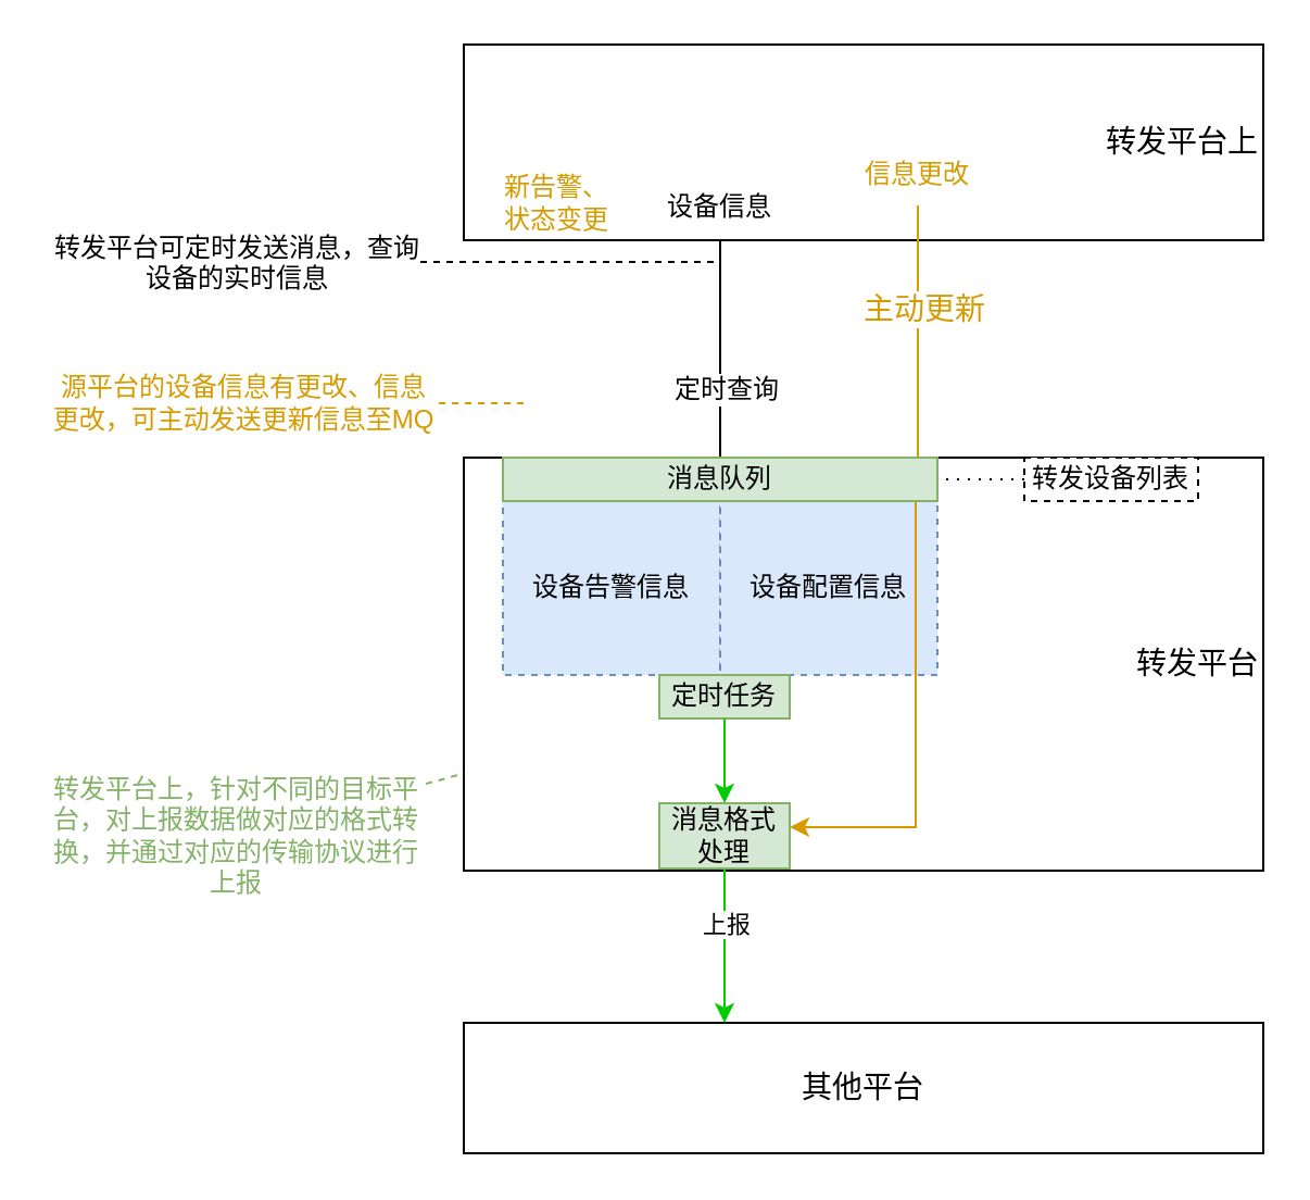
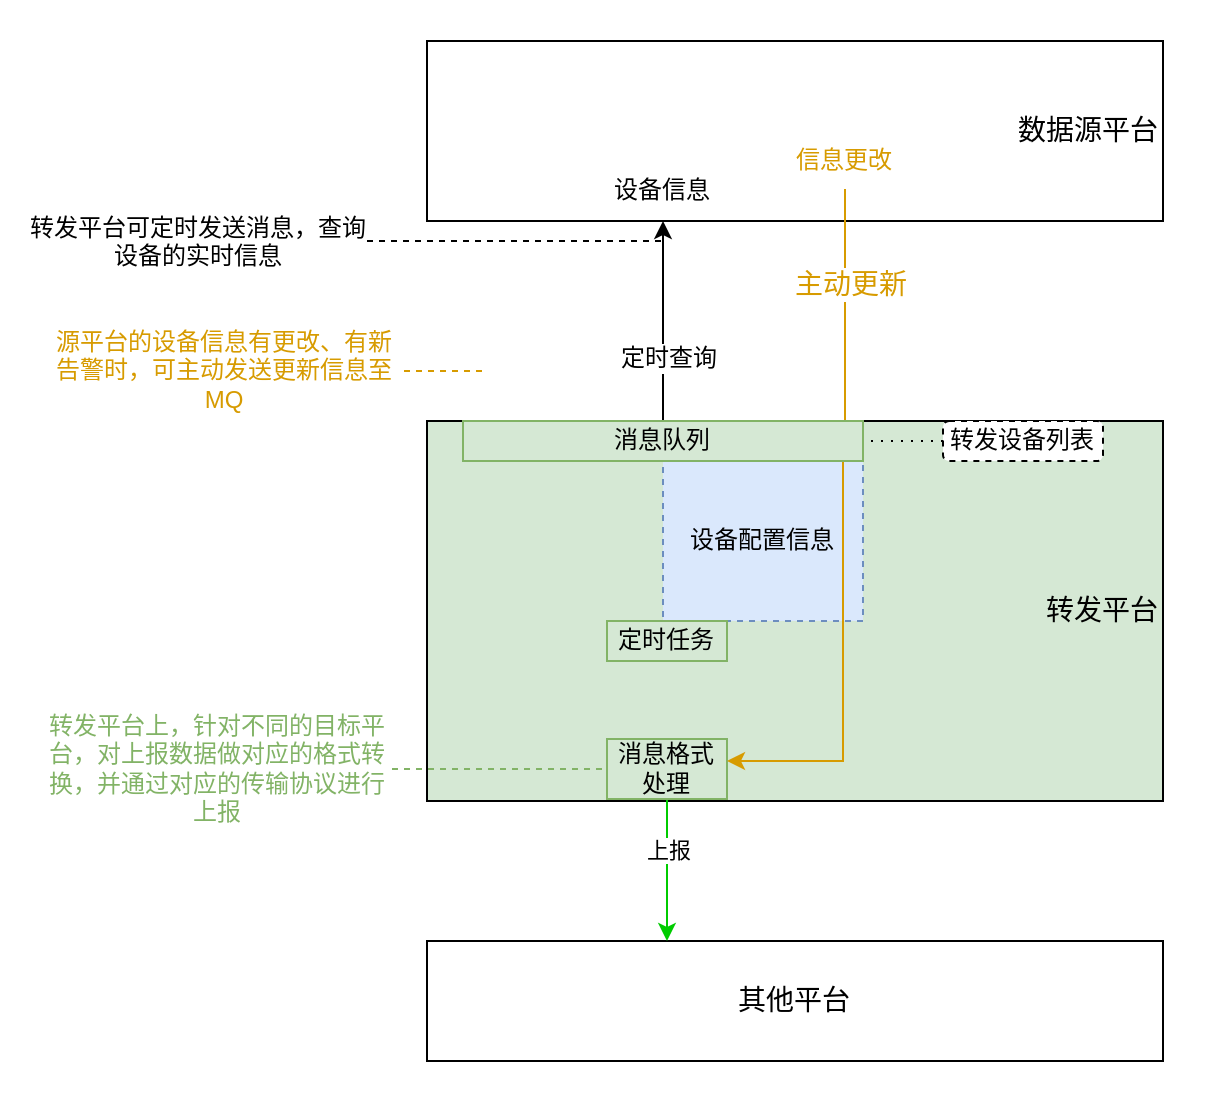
- <mxCell id="2" value="&lt;font style=&quot;font-size: 14px;&quot;&gt;转发平台上&lt;/font&gt;" style="rounded=0;whiteSpace=wrap;html=1;align=right;" parent="1" vertex="1"><mxGeometry x="213" y="20" width="368" height="90" as="geometry" /></mxCell>
+ <mxCell id="2" value="&lt;font style=&quot;font-size: 14px;&quot;&gt;数据源平台&lt;/font&gt;" style="rounded=0;whiteSpace=wrap;html=1;align=right;" parent="1" vertex="1"><mxGeometry x="213" y="20" width="368" height="90" as="geometry" /></mxCell>
- <mxCell id="8" value="&lt;font color=&quot;#d79b00&quot;&gt;新告警、状态变更&lt;/font&gt;" style="text;html=1;strokeColor=none;fillColor=none;align=center;verticalAlign=middle;whiteSpace=wrap;rounded=0;" parent="1" vertex="1"><mxGeometry x="226" y="78" width="60" height="30" as="geometry" /></mxCell>
- <mxCell id="13" value="" style="endArrow=none;html=1;rounded=0;fontSize=12;exitX=0.5;exitY=0;exitDx=0;exitDy=0;entryX=0.5;entryY=1;entryDx=0;entryDy=0;" parent="1" source="28" target="23" edge="1"><mxGeometry width="50" height="50" relative="1" as="geometry"><mxPoint x="173" y="270" as="sourcePoint" /><mxPoint x="571" y="150" as="targetPoint" /></mxGeometry></mxCell>
+ <mxCell id="13" value="" style="endArrow=classic;html=1;rounded=0;fontSize=12;exitX=0.5;exitY=0;exitDx=0;exitDy=0;entryX=0.5;entryY=1;entryDx=0;entryDy=0;" parent="1" source="28" target="23" edge="1"><mxGeometry width="50" height="50" relative="1" as="geometry"><mxPoint x="173" y="270" as="sourcePoint" /><mxPoint x="571" y="150" as="targetPoint" /></mxGeometry></mxCell>
- <mxCell id="19" value="&lt;div style=&quot;text-align: center;&quot;&gt;&lt;span style=&quot;background-color: rgb(255, 255, 255);&quot;&gt;转发平台可定时发送消息，查询设备的实时信息&lt;/span&gt;&lt;/div&gt;" style="text;whiteSpace=wrap;html=1;fontSize=12;fontColor=#000000;" parent="1" vertex="1"><mxGeometry x="23" y="100" width="170" height="40" as="geometry" /></mxCell>
+ <mxCell id="19" value="&lt;div style=&quot;text-align: center;&quot;&gt;&lt;span style=&quot;background-color: rgb(255, 255, 255);&quot;&gt;转发平台可定时发送消息，查询设备的实时信息&lt;/span&gt;&lt;/div&gt;" style="text;whiteSpace=wrap;html=1;fontSize=12;fontColor=#000000;" parent="1" vertex="1"><mxGeometry x="13" y="100" width="170" height="40" as="geometry" /></mxCell>
- <mxCell id="21" value="&lt;font color=&quot;#d79b00&quot;&gt;源平台的设备信息有更改、信息更改，可主动发送更新信息至MQ&lt;/font&gt;" style="text;html=1;strokeColor=none;fillColor=none;align=center;verticalAlign=middle;whiteSpace=wrap;rounded=0;dashed=1;fontSize=12;fontColor=#000000;" parent="1" vertex="1"><mxGeometry x="21.5" y="160" width="180" height="50" as="geometry" /></mxCell>
+ <mxCell id="21" value="&lt;font color=&quot;#d79b00&quot;&gt;源平台的设备信息有更改、有新告警时，可主动发送更新信息至MQ&lt;/font&gt;" style="text;html=1;strokeColor=none;fillColor=none;align=center;verticalAlign=middle;whiteSpace=wrap;rounded=0;dashed=1;fontSize=12;fontColor=#000000;" parent="1" vertex="1"><mxGeometry x="21.5" y="160" width="180" height="50" as="geometry" /></mxCell>
- <mxCell id="26" value="&lt;font color=&quot;#000000&quot;&gt;转发设备列表&lt;/font&gt;" style="rounded=0;whiteSpace=wrap;html=1;dashed=1;fontSize=12;fontColor=#D79B00;" parent="1" vertex="1"><mxGeometry x="471" y="210" width="80" height="20" as="geometry" /></mxCell>
+ <mxCell id="26" value="&lt;font color=&quot;#000000&quot;&gt;转发设备列表&lt;/font&gt;" style="whiteSpace=wrap;html=1;dashed=1;fontSize=12;fontColor=#D79B00;rounded=1;" parent="1" vertex="1"><mxGeometry x="471" y="210" width="80" height="20" as="geometry" /></mxCell>
- <mxCell id="7" value="设备告警信息" style="text;html=1;strokeColor=#6c8ebf;fillColor=#dae8fc;align=center;verticalAlign=middle;whiteSpace=wrap;rounded=0;dashed=1;" parent="1" vertex="1"><mxGeometry x="231" y="230" width="100" height="80" as="geometry" /></mxCell>
- <mxCell id="3" value="&lt;font style=&quot;font-size: 14px;&quot;&gt;转发平台&lt;/font&gt;" style="rounded=0;whiteSpace=wrap;html=1;align=right;" parent="1" vertex="1"><mxGeometry x="213" y="210" width="368" height="190" as="geometry" /></mxCell>
+ <mxCell id="3" value="&lt;font style=&quot;font-size: 14px;&quot;&gt;转发平台&lt;/font&gt;" style="rounded=0;whiteSpace=wrap;html=1;align=right;fillColor=#d5e8d4;" parent="1" vertex="1"><mxGeometry x="213" y="210" width="368" height="190" as="geometry" /></mxCell>
- <mxCell id="16" value="" style="endArrow=classic;html=1;rounded=0;strokeColor=#00CC00;fontSize=12;exitX=0.5;exitY=1;exitDx=0;exitDy=0;" parent="1" source="15" target="17" edge="1"><mxGeometry width="50" height="50" relative="1" as="geometry"><mxPoint x="423" y="340" as="sourcePoint" /><mxPoint x="473" y="290" as="targetPoint" /></mxGeometry></mxCell>
- <mxCell id="25" value="" style="endArrow=none;dashed=1;html=1;rounded=0;strokeColor=#82B366;fontSize=12;fontColor=#82B366;" parent="1" source="24" target="3" edge="1"><mxGeometry width="50" height="50" relative="1" as="geometry"><mxPoint x="171" y="450" as="sourcePoint" /><mxPoint x="221" y="400" as="targetPoint" /></mxGeometry></mxCell>
+ <mxCell id="25" value="" style="endArrow=none;dashed=1;html=1;rounded=0;strokeColor=#82B366;fontSize=12;fontColor=#82B366;" parent="1" source="24" target="17" edge="1"><mxGeometry width="50" height="50" relative="1" as="geometry"><mxPoint x="171" y="450" as="sourcePoint" /><mxPoint x="221" y="400" as="targetPoint" /></mxGeometry></mxCell>
